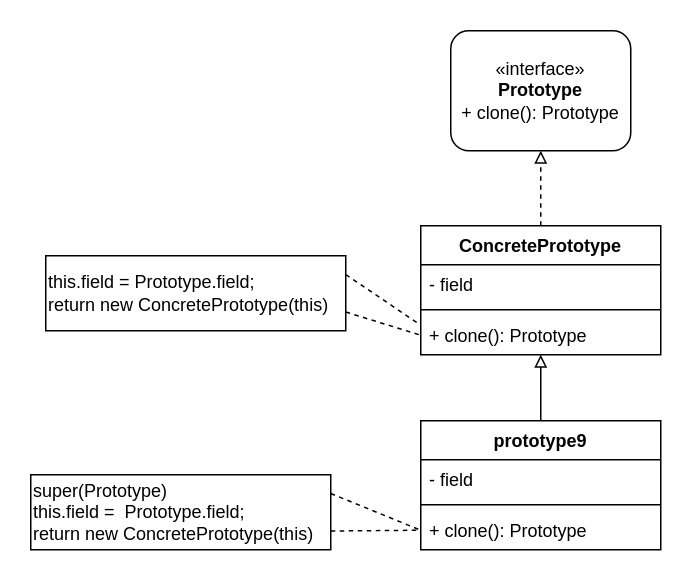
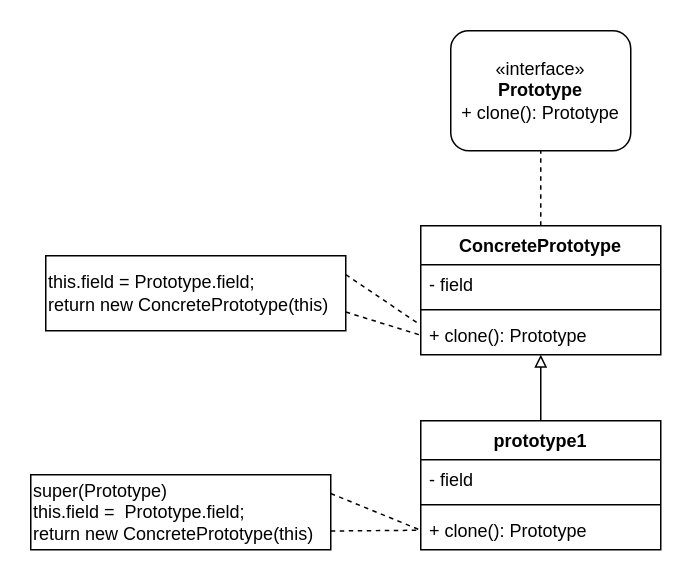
- <mxCell id="3" style="edgeStyle=orthogonalEdgeStyle;rounded=0;orthogonalLoop=1;jettySize=auto;html=1;exitX=0.5;exitY=0;exitDx=0;exitDy=0;entryX=0.5;entryY=1;entryDx=0;entryDy=0;dashed=1;endArrow=block;endFill=0;" edge="1" parent="1" source="4" target="2"><mxGeometry relative="1" as="geometry" /></mxCell>
+ <mxCell id="3" style="edgeStyle=orthogonalEdgeStyle;rounded=0;orthogonalLoop=1;jettySize=auto;html=1;exitX=0.5;exitY=0;exitDx=0;exitDy=0;entryX=0.5;entryY=1;entryDx=0;entryDy=0;dashed=1;endArrow=none;endFill=0;" edge="1" parent="1" source="4" target="2"><mxGeometry relative="1" as="geometry" /></mxCell>
- <mxCell id="9" value="prototype9" style="swimlane;fontStyle=1;align=center;verticalAlign=top;childLayout=stackLayout;horizontal=1;startSize=26;horizontalStack=0;resizeParent=1;resizeParentMax=0;resizeLast=0;collapsible=1;marginBottom=0;whiteSpace=wrap;html=1;" vertex="1" parent="1"><mxGeometry x="280" y="280" width="160" height="86" as="geometry" /></mxCell>
+ <mxCell id="9" value="prototype1" style="swimlane;fontStyle=1;align=center;verticalAlign=top;childLayout=stackLayout;horizontal=1;startSize=26;horizontalStack=0;resizeParent=1;resizeParentMax=0;resizeLast=0;collapsible=1;marginBottom=0;whiteSpace=wrap;html=1;" vertex="1" parent="1"><mxGeometry x="280" y="280" width="160" height="86" as="geometry" /></mxCell>
